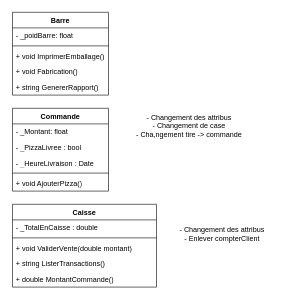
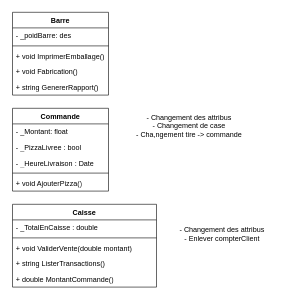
- <mxCell id="3" value="- _poidBarre: float" style="text;strokeColor=none;fillColor=none;align=left;verticalAlign=top;spacingLeft=4;spacingRight=4;overflow=hidden;rotatable=0;points=[[0,0.5],[1,0.5]];portConstraint=eastwest;whiteSpace=wrap;html=1;" parent="2" vertex="1"><mxGeometry y="26" width="160" height="26" as="geometry" /></mxCell>
+ <mxCell id="3" value="- _poidBarre: des" style="text;strokeColor=none;fillColor=none;align=left;verticalAlign=top;spacingLeft=4;spacingRight=4;overflow=hidden;rotatable=0;points=[[0,0.5],[1,0.5]];portConstraint=eastwest;whiteSpace=wrap;html=1;" parent="2" vertex="1"><mxGeometry y="26" width="160" height="26" as="geometry" /></mxCell>
